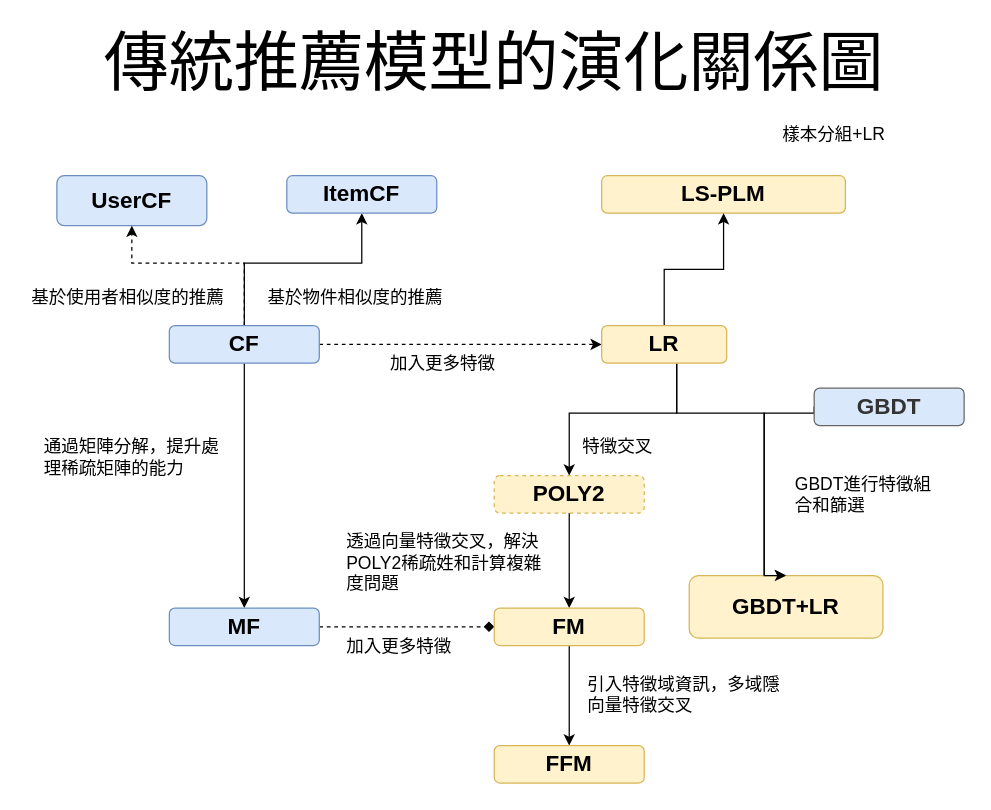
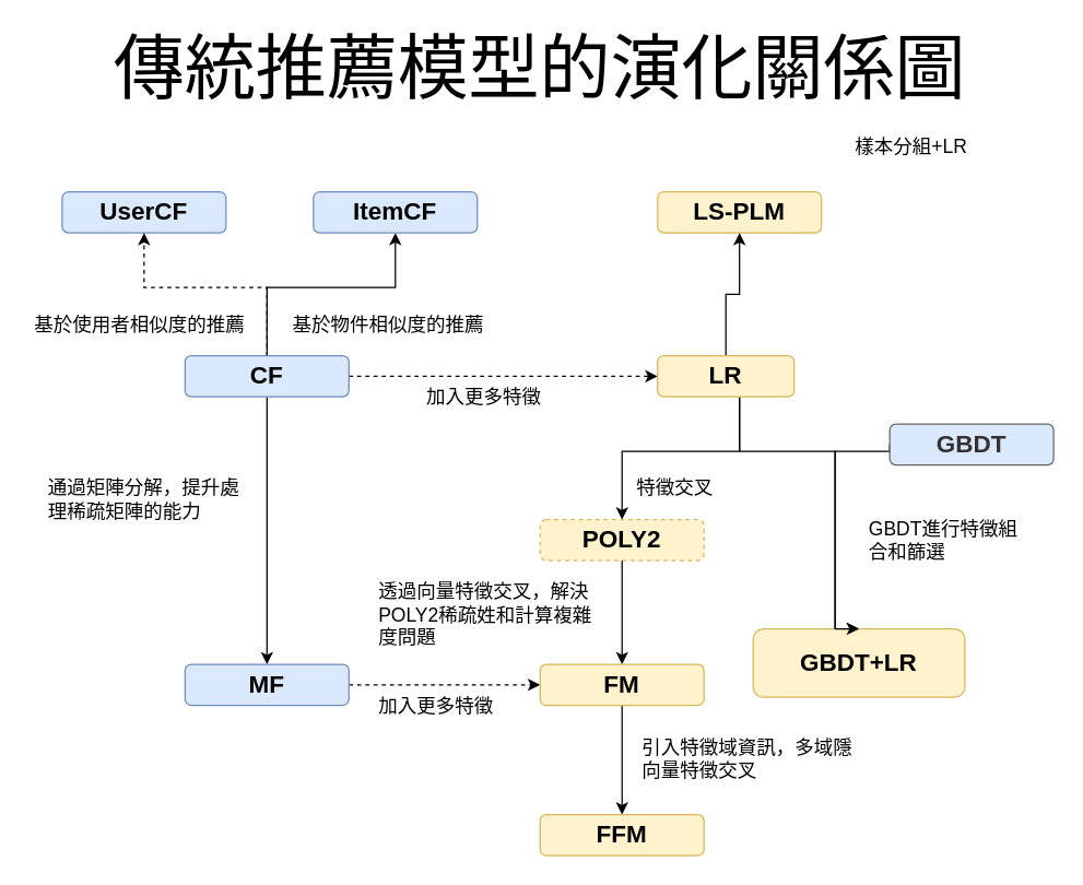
- <mxCell id="15" value="&lt;font style=&quot;font-size: 18px&quot;&gt;&lt;b&gt;LS-PLM&lt;/b&gt;&lt;/font&gt;" style="rounded=1;whiteSpace=wrap;html=1;fontSize=14;fillColor=#fff2cc;strokeColor=#d6b656;" vertex="1" parent="1"><mxGeometry x="481" y="140" width="195" height="30" as="geometry" /></mxCell>
+ <mxCell id="15" value="&lt;font style=&quot;font-size: 18px&quot;&gt;&lt;b&gt;LS-PLM&lt;/b&gt;&lt;/font&gt;" style="rounded=1;whiteSpace=wrap;html=1;fontSize=14;fillColor=#fff2cc;strokeColor=#d6b656;" vertex="1" parent="1"><mxGeometry x="481" y="140" width="120" height="30" as="geometry" /></mxCell>
- <mxCell id="2" value="&lt;font style=&quot;font-size: 18px&quot;&gt;&lt;b&gt;UserCF&lt;/b&gt;&lt;/font&gt;" style="rounded=1;whiteSpace=wrap;html=1;fillColor=#dae8fc;strokeColor=#6c8ebf;" vertex="1" parent="1"><mxGeometry x="45" y="140" width="120" height="40" as="geometry" /></mxCell>
+ <mxCell id="2" value="&lt;font style=&quot;font-size: 18px&quot;&gt;&lt;b&gt;UserCF&lt;/b&gt;&lt;/font&gt;" style="rounded=1;whiteSpace=wrap;html=1;fillColor=#dae8fc;strokeColor=#6c8ebf;" vertex="1" parent="1"><mxGeometry x="45" y="140" width="120" height="30" as="geometry" /></mxCell>
- <mxCell id="9" value="" style="edgeStyle=orthogonalEdgeStyle;rounded=0;orthogonalLoop=1;jettySize=auto;html=1;fontSize=18;dashed=1;endArrow=diamond;" edge="1" parent="1" source="10" target="26"><mxGeometry relative="1" as="geometry" /></mxCell>
+ <mxCell id="9" value="" style="edgeStyle=orthogonalEdgeStyle;rounded=0;orthogonalLoop=1;jettySize=auto;html=1;fontSize=18;dashed=1;" edge="1" parent="1" source="10" target="26"><mxGeometry relative="1" as="geometry" /></mxCell>
